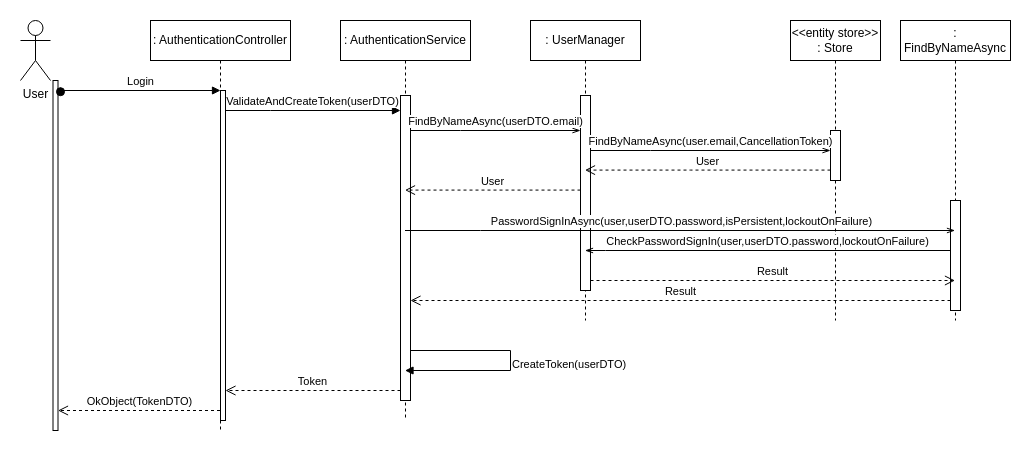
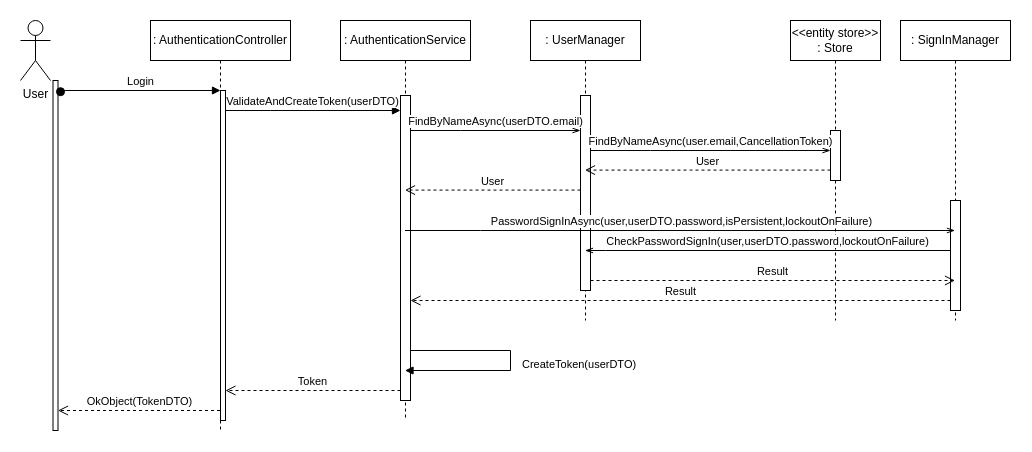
- <mxCell id="17" value=": FindByNameAsync" style="shape=umlLifeline;perimeter=lifelinePerimeter;whiteSpace=wrap;html=1;container=0;dropTarget=0;collapsible=0;recursiveResize=0;outlineConnect=0;portConstraint=eastwest;newEdgeStyle={&quot;edgeStyle&quot;:&quot;elbowEdgeStyle&quot;,&quot;elbow&quot;:&quot;vertical&quot;,&quot;curved&quot;:0,&quot;rounded&quot;:0};" parent="1" vertex="1"><mxGeometry x="900" y="20" width="110" height="300" as="geometry" /></mxCell>
+ <mxCell id="17" value=": SignInManager" style="shape=umlLifeline;perimeter=lifelinePerimeter;whiteSpace=wrap;html=1;container=0;dropTarget=0;collapsible=0;recursiveResize=0;outlineConnect=0;portConstraint=eastwest;newEdgeStyle={&quot;edgeStyle&quot;:&quot;elbowEdgeStyle&quot;,&quot;elbow&quot;:&quot;vertical&quot;,&quot;curved&quot;:0,&quot;rounded&quot;:0};" parent="1" vertex="1"><mxGeometry x="900" y="20" width="110" height="300" as="geometry" /></mxCell>
- <mxCell id="23" value="&lt;span style=&quot;color: rgb(0, 0, 0); font-family: Helvetica; font-size: 11px; font-style: normal; font-variant-ligatures: normal; font-variant-caps: normal; font-weight: 400; letter-spacing: normal; orphans: 2; text-align: center; text-indent: 0px; text-transform: none; widows: 2; word-spacing: 0px; -webkit-text-stroke-width: 0px; white-space: nowrap; background-color: rgb(255, 255, 255); text-decoration-thickness: initial; text-decoration-style: initial; text-decoration-color: initial; display: inline !important; float: none;&quot;&gt;CreateToken(userDTO)&lt;/span&gt;" style="text;whiteSpace=wrap;html=1;" parent="1" vertex="1"><mxGeometry x="510" y="350" width="150" height="40" as="geometry" /></mxCell>
+ <mxCell id="23" value="&lt;span style=&quot;color: rgb(0, 0, 0); font-family: Helvetica; font-size: 11px; font-style: normal; font-variant-ligatures: normal; font-variant-caps: normal; font-weight: 400; letter-spacing: normal; orphans: 2; text-align: center; text-indent: 0px; text-transform: none; widows: 2; word-spacing: 0px; -webkit-text-stroke-width: 0px; white-space: nowrap; background-color: rgb(255, 255, 255); text-decoration-thickness: initial; text-decoration-style: initial; text-decoration-color: initial; display: inline !important; float: none;&quot;&gt;CreateToken(userDTO)&lt;/span&gt;" style="text;whiteSpace=wrap;html=1;" parent="1" vertex="1"><mxGeometry x="520" y="350" width="150" height="40" as="geometry" /></mxCell>
